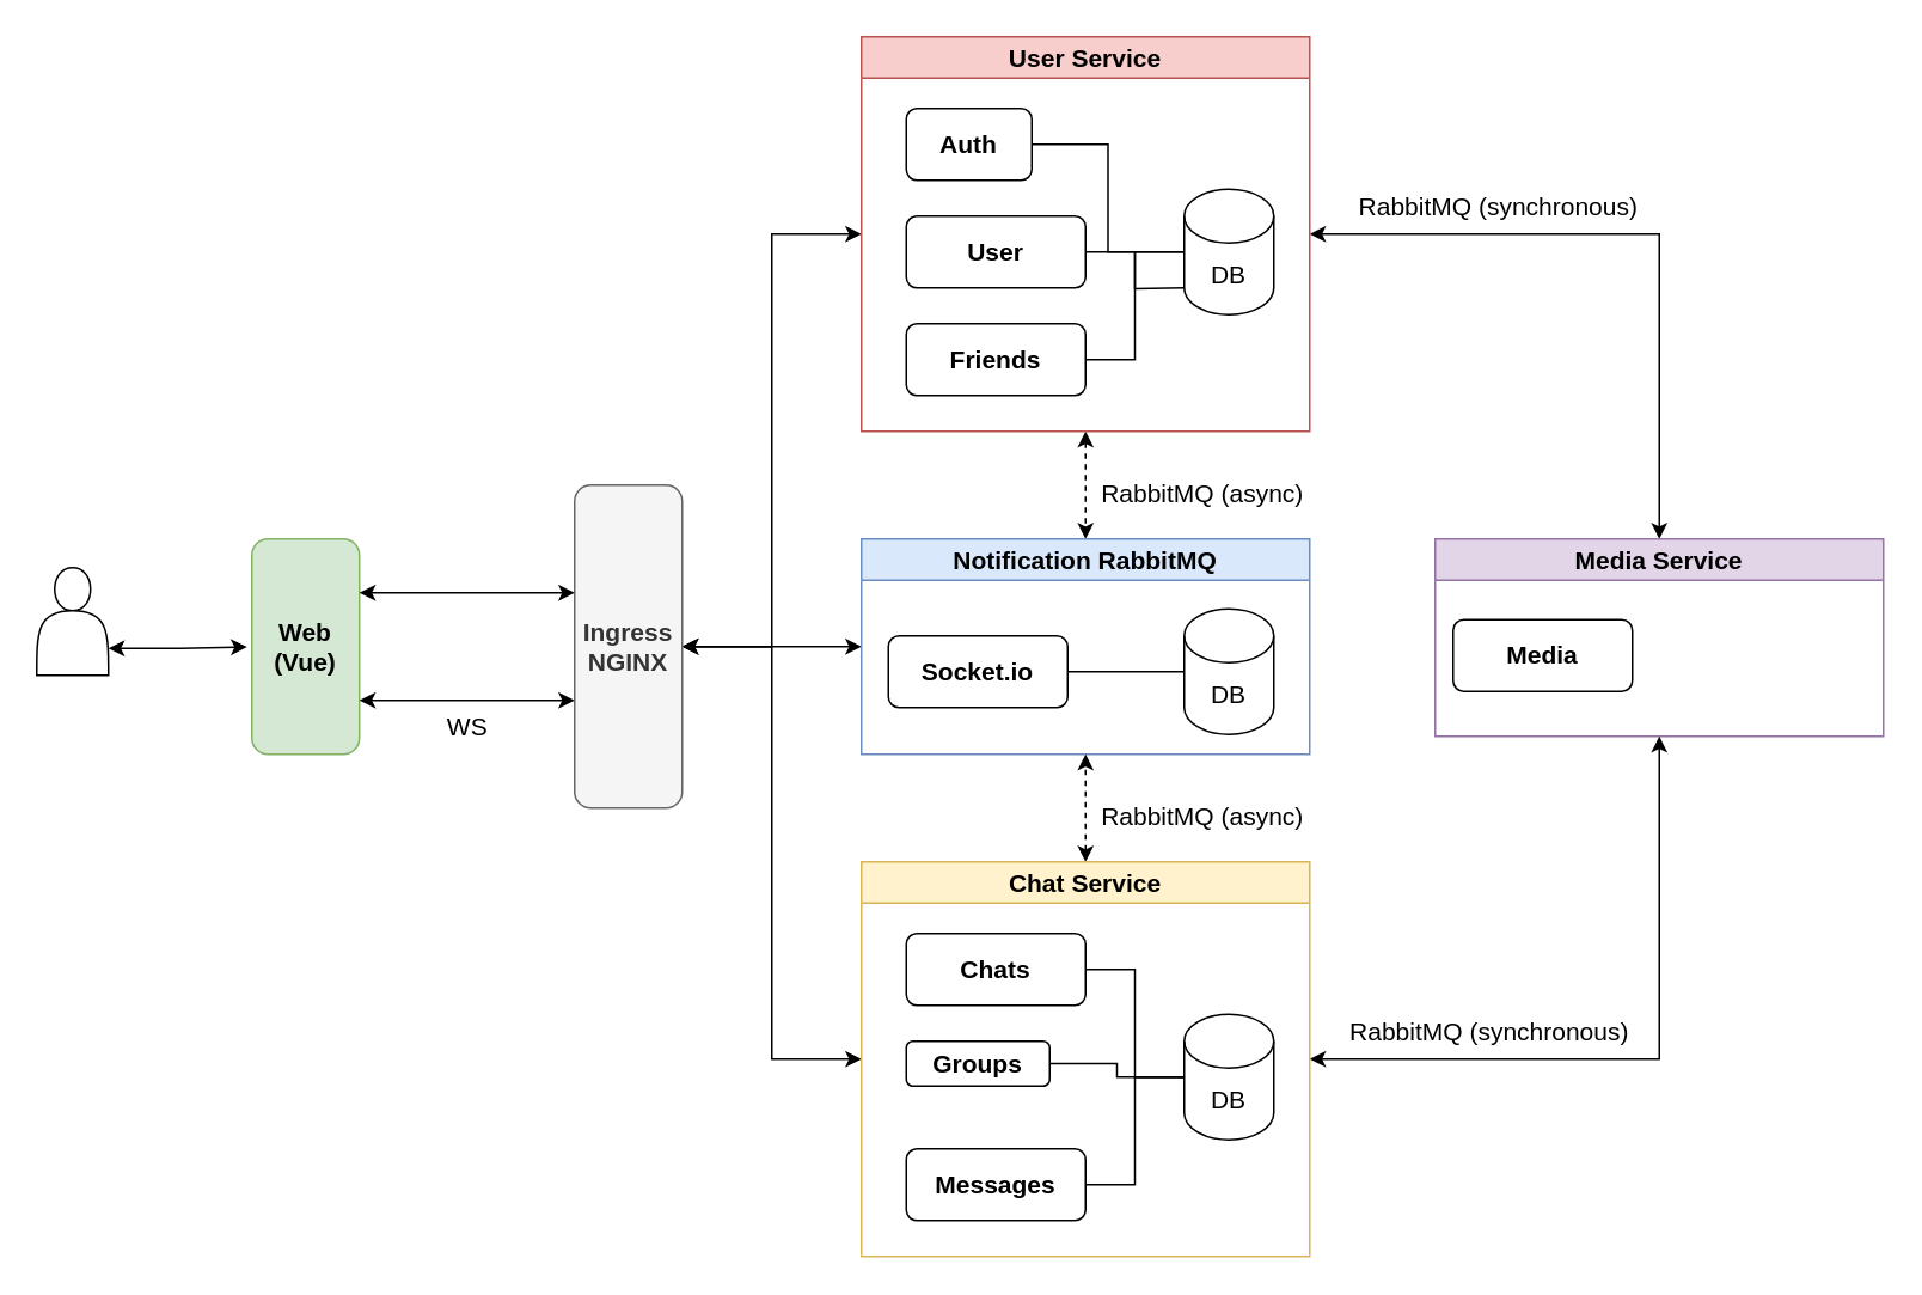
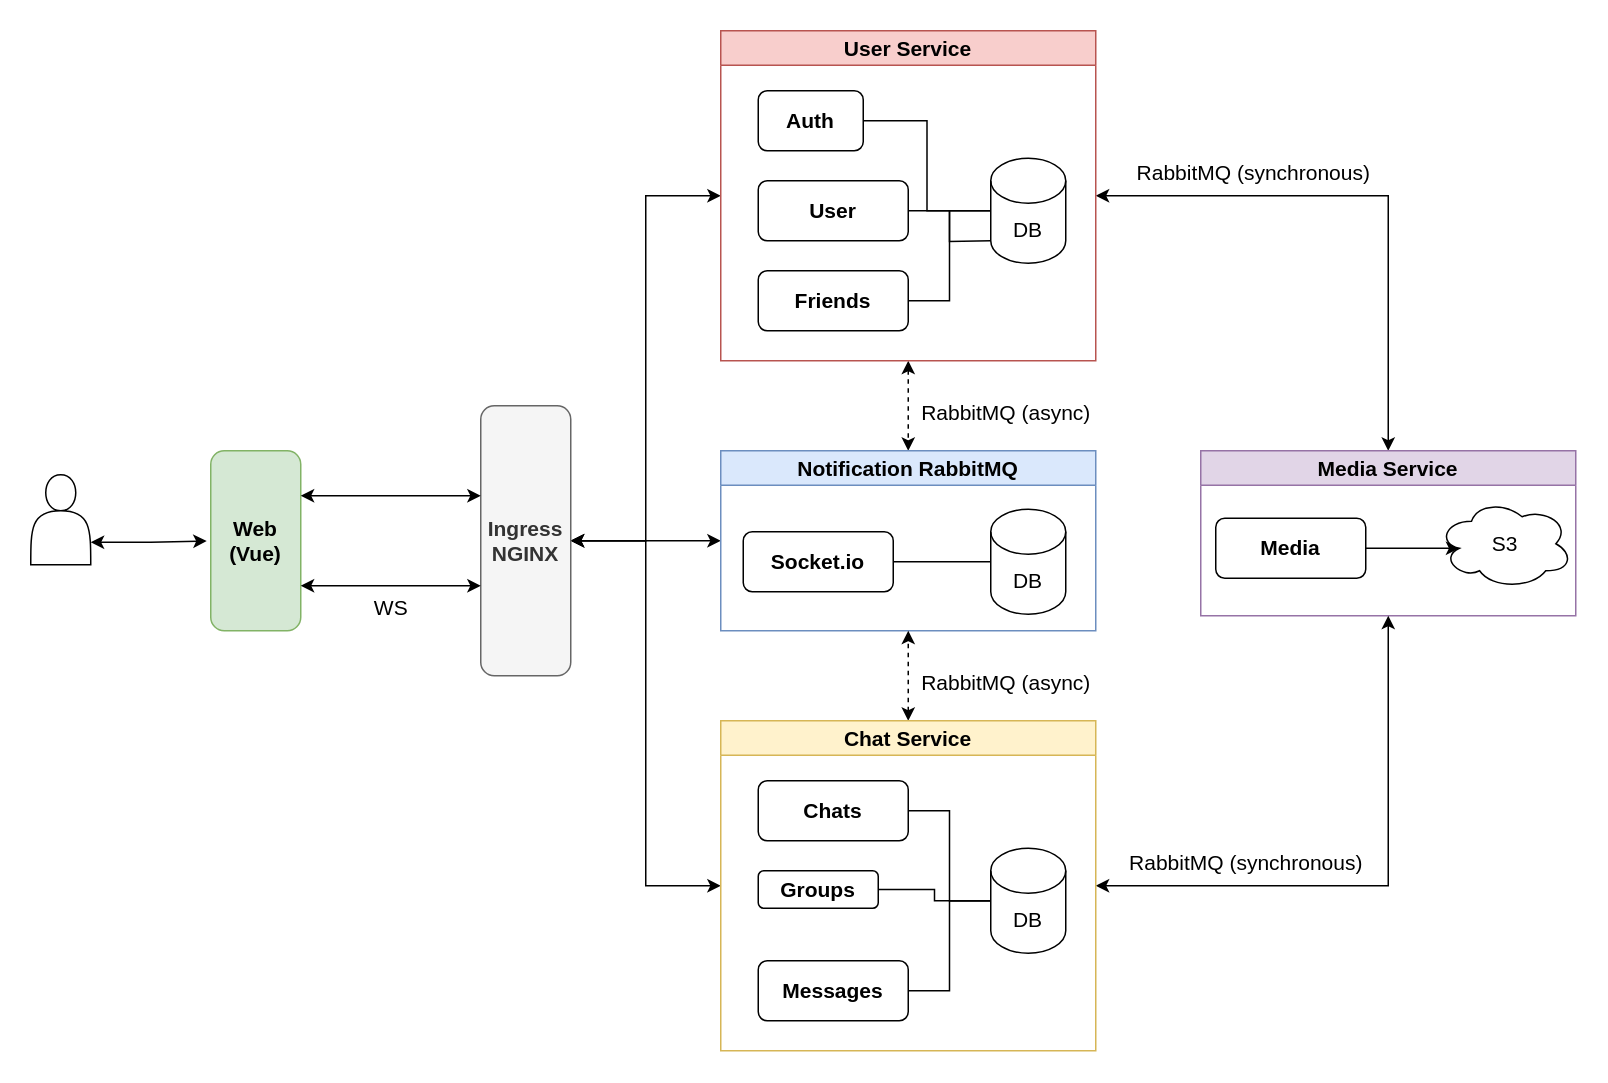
+ <mxCell id="22" value="S3" style="ellipse;shape=cloud;whiteSpace=wrap;html=1;fontSize=14;" vertex="1" parent="19"><mxGeometry x="158" y="32" width="90" height="60" as="geometry" /></mxCell>
+ <mxCell id="20" style="edgeStyle=orthogonalEdgeStyle;rounded=0;orthogonalLoop=1;jettySize=auto;html=1;exitX=0.5;exitY=0;exitDx=0;exitDy=0;entryX=0.16;entryY=0.55;entryDx=0;entryDy=0;entryPerimeter=0;fontSize=14;startArrow=none;startFill=0;endArrow=classic;endFill=1;" edge="1" parent="19" source="21" target="22"><mxGeometry relative="1" as="geometry" /></mxCell>
